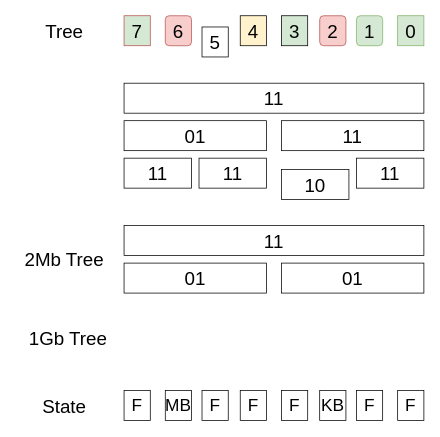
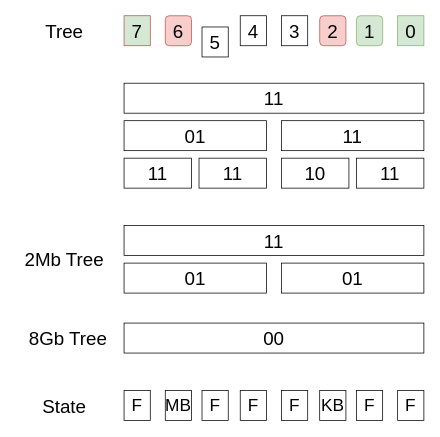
- <mxCell id="19" value="&lt;font style=&quot;font-size: 25px;&quot;&gt;4&lt;/font&gt;" style="rounded=0;whiteSpace=wrap;html=1;fillColor=#fff2cc;" parent="1" vertex="1"><mxGeometry x="320" y="20" width="35" height="40" as="geometry" /></mxCell>
+ <mxCell id="19" value="&lt;font style=&quot;font-size: 25px;&quot;&gt;4&lt;/font&gt;" style="rounded=0;whiteSpace=wrap;html=1;" parent="1" vertex="1"><mxGeometry x="320" y="20" width="35" height="40" as="geometry" /></mxCell>
- <mxCell id="20" value="&lt;font style=&quot;font-size: 25px;&quot;&gt;3&lt;/font&gt;" style="rounded=0;whiteSpace=wrap;html=1;fillColor=#d5e8d4;" parent="1" vertex="1"><mxGeometry x="375" y="20" width="35" height="40" as="geometry" /></mxCell>
+ <mxCell id="20" value="&lt;font style=&quot;font-size: 25px;&quot;&gt;3&lt;/font&gt;" style="rounded=0;whiteSpace=wrap;html=1;" parent="1" vertex="1"><mxGeometry x="375" y="20" width="35" height="40" as="geometry" /></mxCell>
- <mxCell id="8" value="&lt;font style=&quot;font-size: 25px;&quot;&gt;10&lt;/font&gt;" style="rounded=0;whiteSpace=wrap;html=1;" parent="1" vertex="1"><mxGeometry x="375" y="225" width="90" height="40" as="geometry" /></mxCell>
+ <mxCell id="8" value="&lt;font style=&quot;font-size: 25px;&quot;&gt;10&lt;/font&gt;" style="rounded=0;whiteSpace=wrap;html=1;" parent="1" vertex="1"><mxGeometry x="375" y="210" width="90" height="40" as="geometry" /></mxCell>
- <mxCell id="14" value="1Gb Tree" style="text;html=1;align=center;verticalAlign=middle;resizable=0;points=[];autosize=1;strokeColor=none;fillColor=none;fontSize=25;" parent="1" vertex="1"><mxGeometry x="25" y="430" width="130" height="40" as="geometry" /></mxCell>
+ <mxCell id="14" value="8Gb Tree" style="text;html=1;align=center;verticalAlign=middle;resizable=0;points=[];autosize=1;strokeColor=none;fillColor=none;fontSize=25;" parent="1" vertex="1"><mxGeometry x="25" y="430" width="130" height="40" as="geometry" /></mxCell>
+ <mxCell id="13" value="&lt;font style=&quot;font-size: 25px;&quot;&gt;00&lt;/font&gt;" style="rounded=0;whiteSpace=wrap;html=1;" parent="1" vertex="1"><mxGeometry x="165" y="430" width="400" height="40" as="geometry" /></mxCell>
